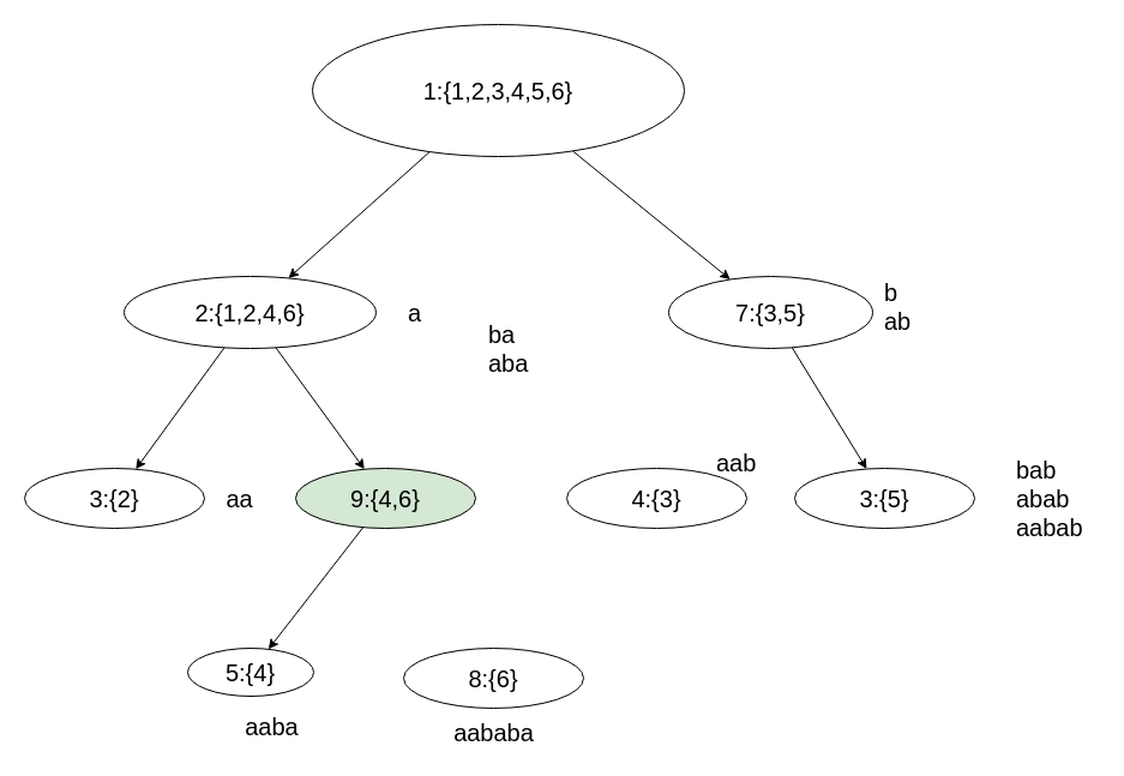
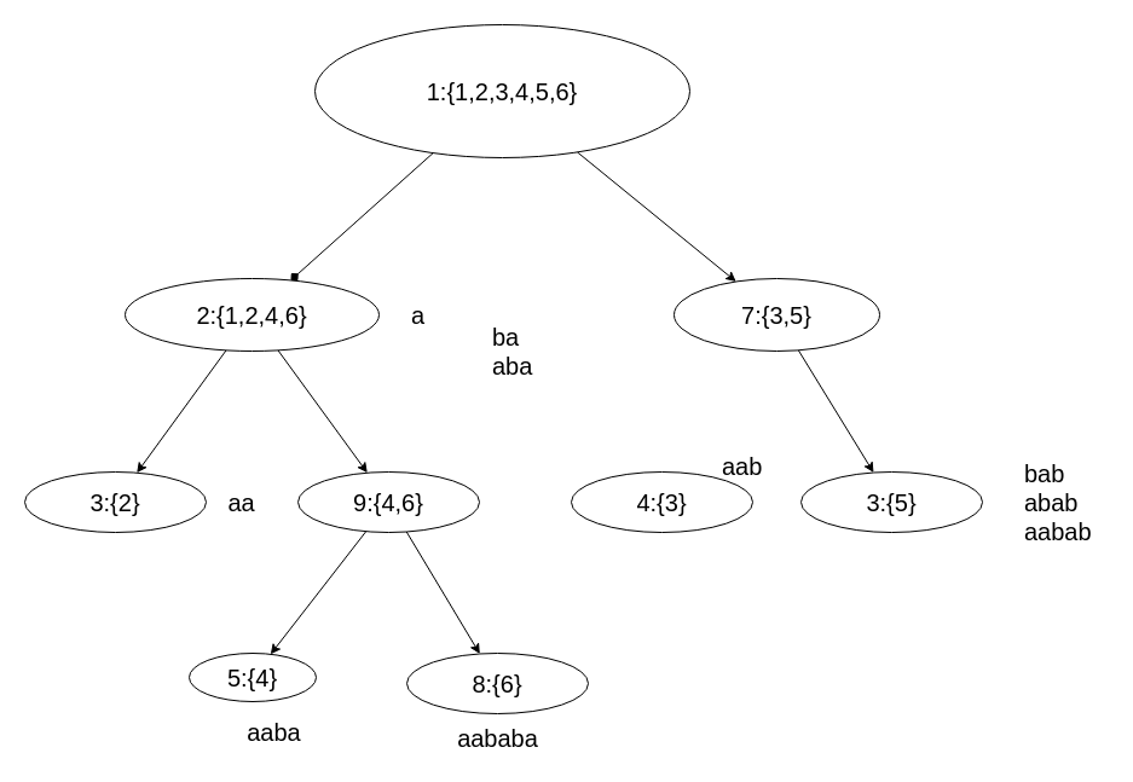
- <mxCell id="2" value="" style="rounded=0;orthogonalLoop=1;jettySize=auto;html=1;fontSize=20;" edge="1" parent="1" source="4" target="7"><mxGeometry relative="1" as="geometry" /></mxCell>
+ <mxCell id="2" value="" style="rounded=0;orthogonalLoop=1;jettySize=auto;html=1;fontSize=20;endArrow=diamond;" edge="1" parent="1" source="4" target="7"><mxGeometry relative="1" as="geometry" /></mxCell>
- <mxCell id="25" value="b&lt;br&gt;ab" style="text;html=1;align=left;verticalAlign=middle;resizable=0;points=[];autosize=1;strokeColor=none;fillColor=none;fontSize=20;" vertex="1" parent="1"><mxGeometry x="735" y="230" width="40" height="50" as="geometry" /></mxCell>
- <mxCell id="13" value="9:{4,6}" style="ellipse;whiteSpace=wrap;html=1;fontSize=20;fillColor=#d5e8d4;" vertex="1" parent="1"><mxGeometry x="246" y="390" width="150" height="50" as="geometry" /></mxCell>
+ <mxCell id="13" value="9:{4,6}" style="ellipse;whiteSpace=wrap;html=1;fontSize=20;" vertex="1" parent="1"><mxGeometry x="246" y="390" width="150" height="50" as="geometry" /></mxCell>
+ <mxCell id="12" value="" style="edgeStyle=none;rounded=0;orthogonalLoop=1;jettySize=auto;html=1;fontSize=20;" edge="1" parent="1" source="13" target="17"><mxGeometry relative="1" as="geometry" /></mxCell>
